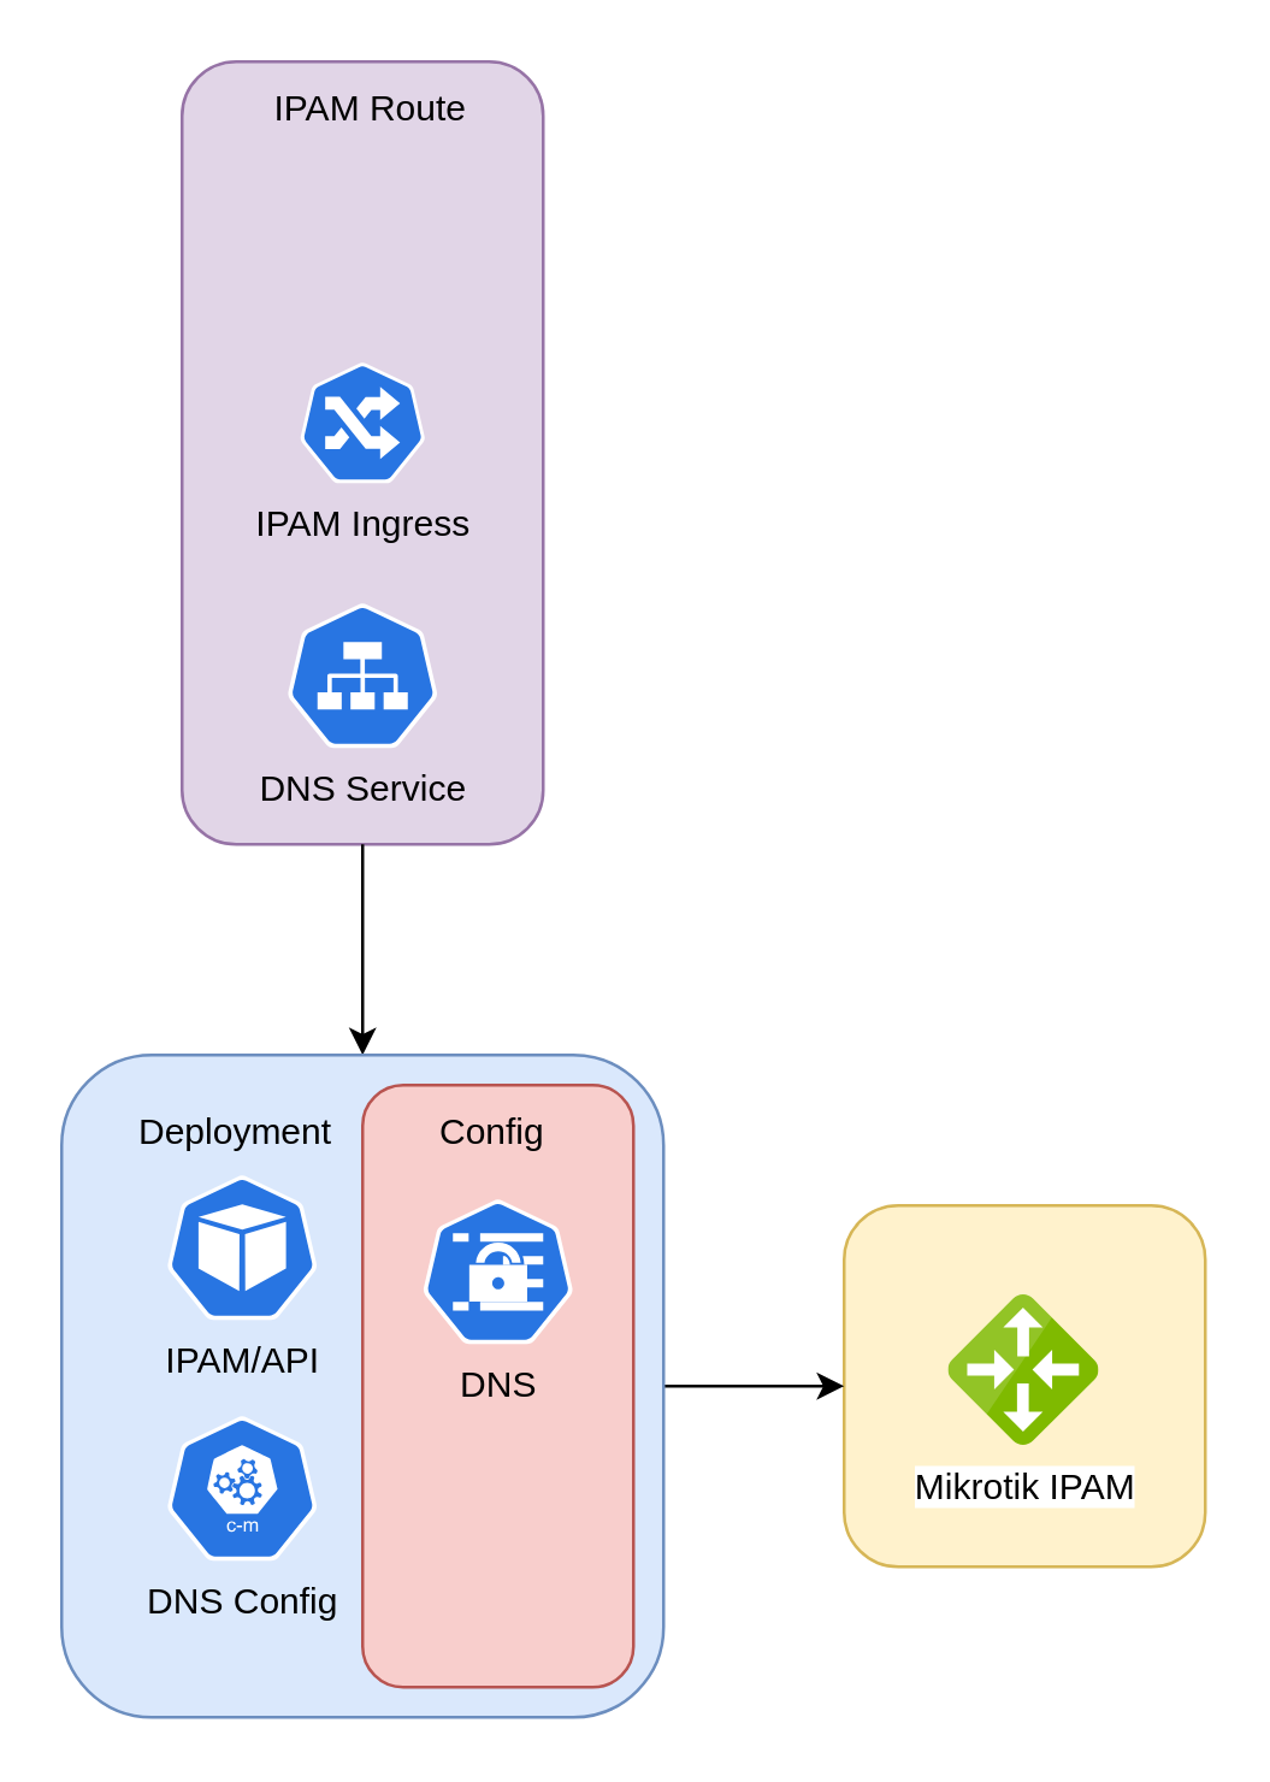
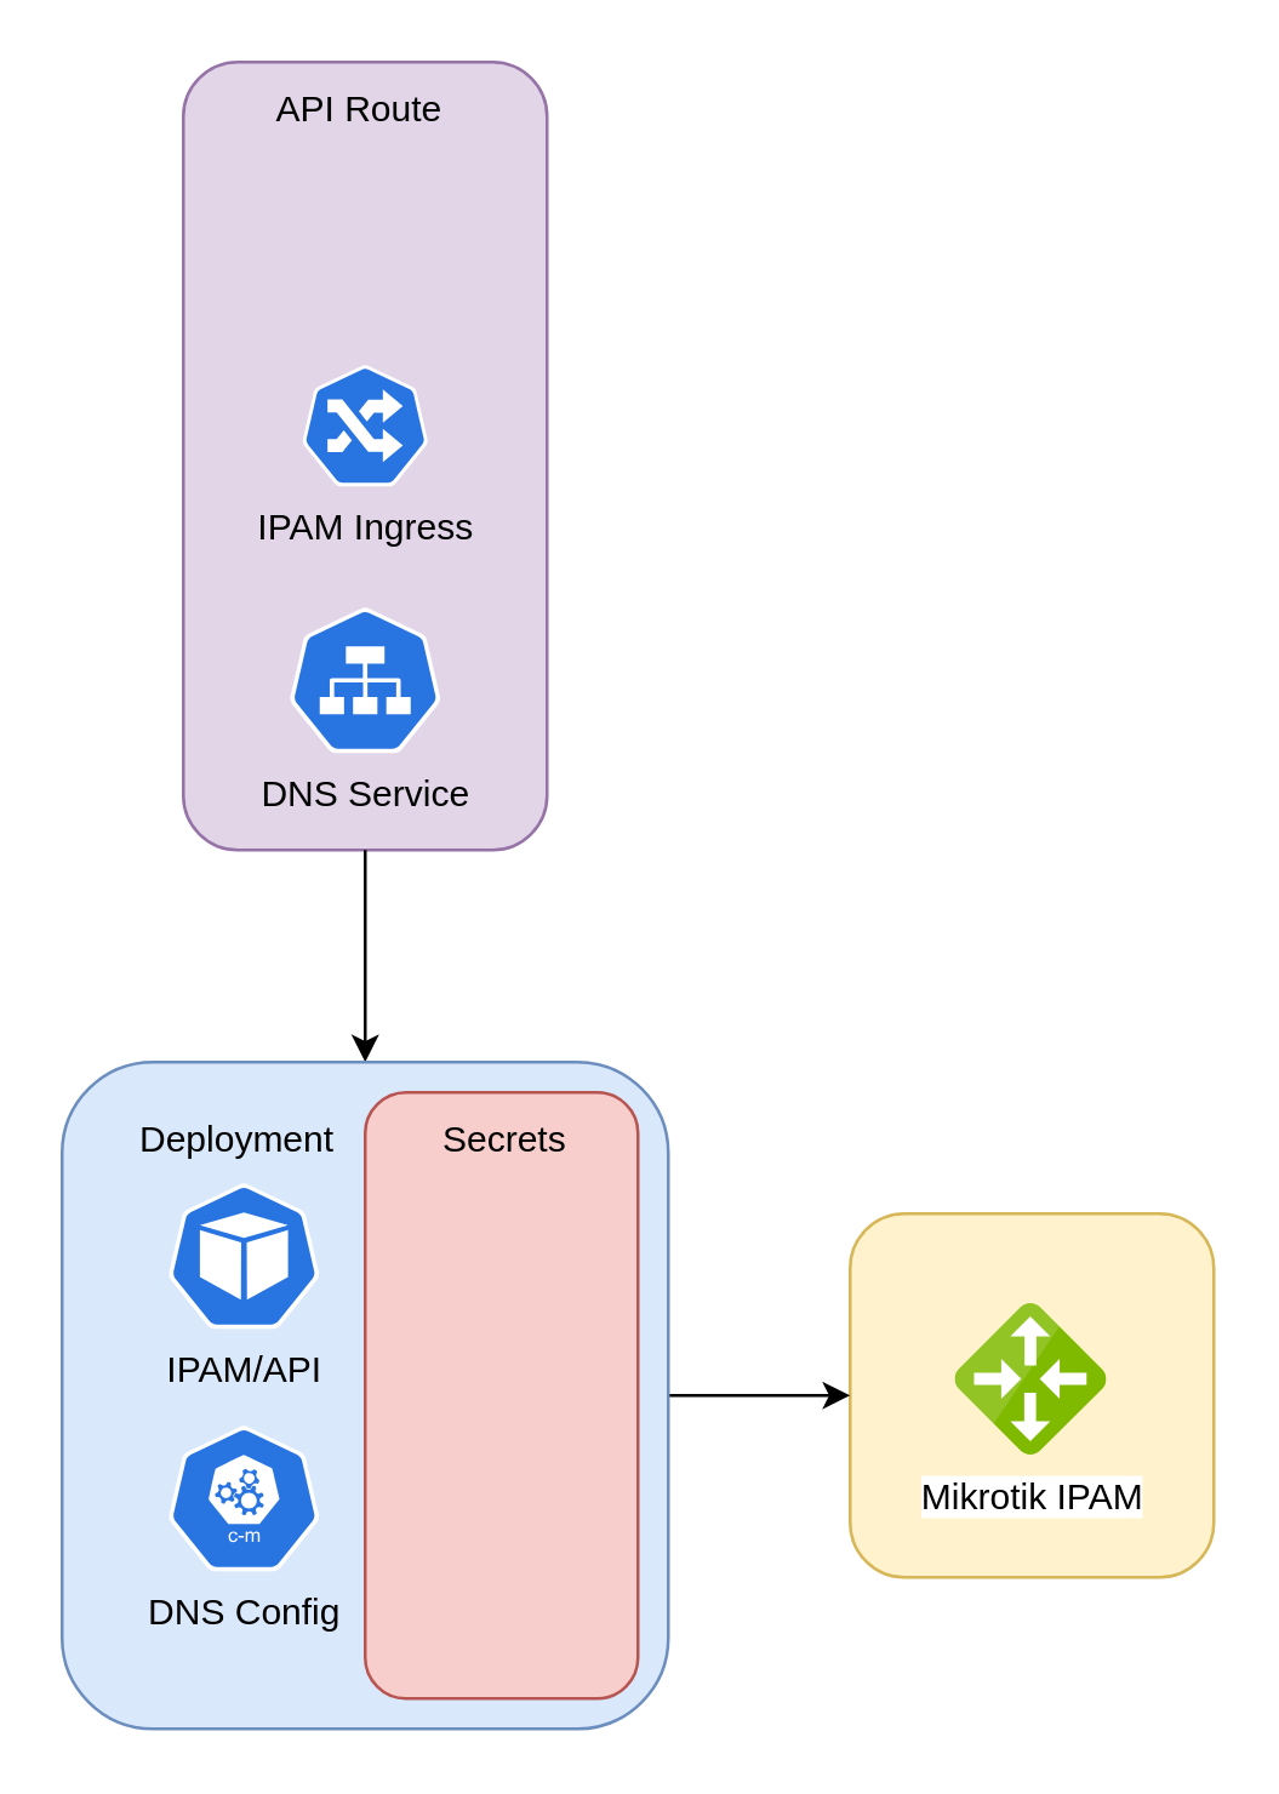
- <mxCell id="6" value="IPAM Route" style="text;strokeColor=none;fillColor=none;align=left;verticalAlign=middle;spacingLeft=4;spacingRight=4;overflow=hidden;points=[[0,0.5],[1,0.5]];portConstraint=eastwest;rotatable=0;" parent="2" vertex="1"><mxGeometry x="25" width="80" height="30" as="geometry" /></mxCell>
+ <mxCell id="6" value="API Route" style="text;strokeColor=none;fillColor=none;align=left;verticalAlign=middle;spacingLeft=4;spacingRight=4;overflow=hidden;points=[[0,0.5],[1,0.5]];portConstraint=eastwest;rotatable=0;" parent="2" vertex="1"><mxGeometry x="25" width="80" height="30" as="geometry" /></mxCell>
- <mxCell id="19" value="Config" style="text;strokeColor=none;fillColor=none;align=left;verticalAlign=middle;spacingLeft=4;spacingRight=4;overflow=hidden;points=[[0,0.5],[1,0.5]];portConstraint=eastwest;rotatable=0;" parent="12" vertex="1"><mxGeometry x="120" y="10" width="50" height="30" as="geometry" /></mxCell>
+ <mxCell id="19" value="Secrets" style="text;strokeColor=none;fillColor=none;align=left;verticalAlign=middle;spacingLeft=4;spacingRight=4;overflow=hidden;points=[[0,0.5],[1,0.5]];portConstraint=eastwest;rotatable=0;" parent="12" vertex="1"><mxGeometry x="120" y="10" width="50" height="30" as="geometry" /></mxCell>
- <mxCell id="18" value="DNS" style="sketch=0;html=1;dashed=0;whitespace=wrap;fillColor=#2875E2;strokeColor=#ffffff;points=[[0.005,0.63,0],[0.1,0.2,0],[0.9,0.2,0],[0.5,0,0],[0.995,0.63,0],[0.72,0.99,0],[0.5,1,0],[0.28,0.99,0]];shape=mxgraph.kubernetes.icon;prIcon=secret;labelPosition=center;verticalLabelPosition=bottom;align=center;verticalAlign=top;" parent="12" vertex="1"><mxGeometry x="120" y="48" width="50" height="48" as="geometry" /></mxCell>
